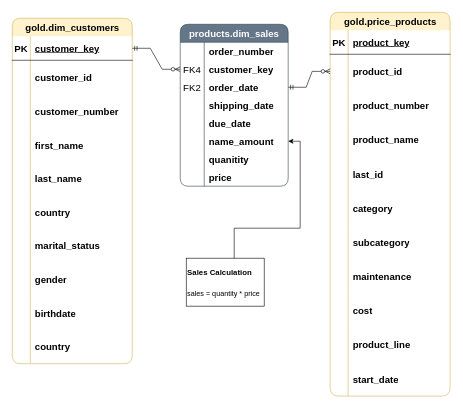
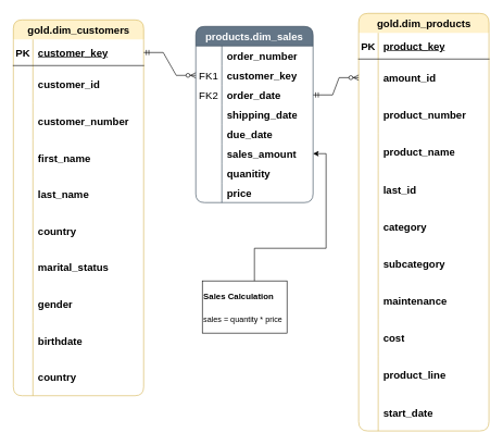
- <mxCell id="33" value="gold.price_products" style="shape=table;startSize=30;container=1;collapsible=1;childLayout=tableLayout;fixedRows=1;rowLines=0;fontStyle=1;align=center;resizeLast=1;html=1;fillColor=#fff2cc;strokeColor=#d6b656;rounded=1;fontSize=16;swimlaneFillColor=none;swimlaneLine=0;arcSize=16;" vertex="1" parent="1"><mxGeometry x="550" y="20" width="200" height="640" as="geometry"><mxRectangle x="60" y="140" width="180" height="30" as="alternateBounds" /></mxGeometry></mxCell>
+ <mxCell id="33" value="gold.dim_products" style="shape=table;startSize=30;container=1;collapsible=1;childLayout=tableLayout;fixedRows=1;rowLines=0;fontStyle=1;align=center;resizeLast=1;html=1;fillColor=#fff2cc;strokeColor=#d6b656;rounded=1;fontSize=16;swimlaneFillColor=none;swimlaneLine=0;arcSize=16;" vertex="1" parent="1"><mxGeometry x="550" y="20" width="200" height="640" as="geometry"><mxRectangle x="60" y="140" width="180" height="30" as="alternateBounds" /></mxGeometry></mxCell>
- <mxCell id="74" value="FK4" style="shape=partialRectangle;html=1;whiteSpace=wrap;connectable=0;fillColor=none;top=0;left=0;bottom=0;right=0;overflow=hidden;strokeColor=inherit;fontSize=16;" vertex="1" parent="73"><mxGeometry width="40" height="30" as="geometry"><mxRectangle width="40" height="30" as="alternateBounds" /></mxGeometry></mxCell>
+ <mxCell id="74" value="FK1" style="shape=partialRectangle;html=1;whiteSpace=wrap;connectable=0;fillColor=none;top=0;left=0;bottom=0;right=0;overflow=hidden;strokeColor=inherit;fontSize=16;" vertex="1" parent="73"><mxGeometry width="40" height="30" as="geometry"><mxRectangle width="40" height="30" as="alternateBounds" /></mxGeometry></mxCell>
- <mxCell id="39" value="product_id" style="shape=partialRectangle;connectable=0;fillColor=none;top=0;left=0;bottom=0;right=0;align=left;spacingLeft=6;overflow=hidden;whiteSpace=wrap;html=1;fontSize=16;fontStyle=1" vertex="1" parent="37"><mxGeometry x="30" width="170" height="57" as="geometry"><mxRectangle width="170" height="57" as="alternateBounds" /></mxGeometry></mxCell>
+ <mxCell id="39" value="amount_id" style="shape=partialRectangle;connectable=0;fillColor=none;top=0;left=0;bottom=0;right=0;align=left;spacingLeft=6;overflow=hidden;whiteSpace=wrap;html=1;fontSize=16;fontStyle=1" vertex="1" parent="37"><mxGeometry x="30" width="170" height="57" as="geometry"><mxRectangle width="170" height="57" as="alternateBounds" /></mxGeometry></mxCell>
- <mxCell id="87" value="name_amount" style="shape=partialRectangle;html=1;whiteSpace=wrap;connectable=0;fillColor=none;top=0;left=0;bottom=0;right=0;align=left;spacingLeft=6;overflow=hidden;strokeColor=inherit;fontSize=16;fontStyle=1" vertex="1" parent="85"><mxGeometry x="40" width="140" height="30" as="geometry"><mxRectangle width="140" height="30" as="alternateBounds" /></mxGeometry></mxCell>
+ <mxCell id="87" value="sales_amount" style="shape=partialRectangle;html=1;whiteSpace=wrap;connectable=0;fillColor=none;top=0;left=0;bottom=0;right=0;align=left;spacingLeft=6;overflow=hidden;strokeColor=inherit;fontSize=16;fontStyle=1" vertex="1" parent="85"><mxGeometry x="40" width="140" height="30" as="geometry"><mxRectangle width="140" height="30" as="alternateBounds" /></mxGeometry></mxCell>
